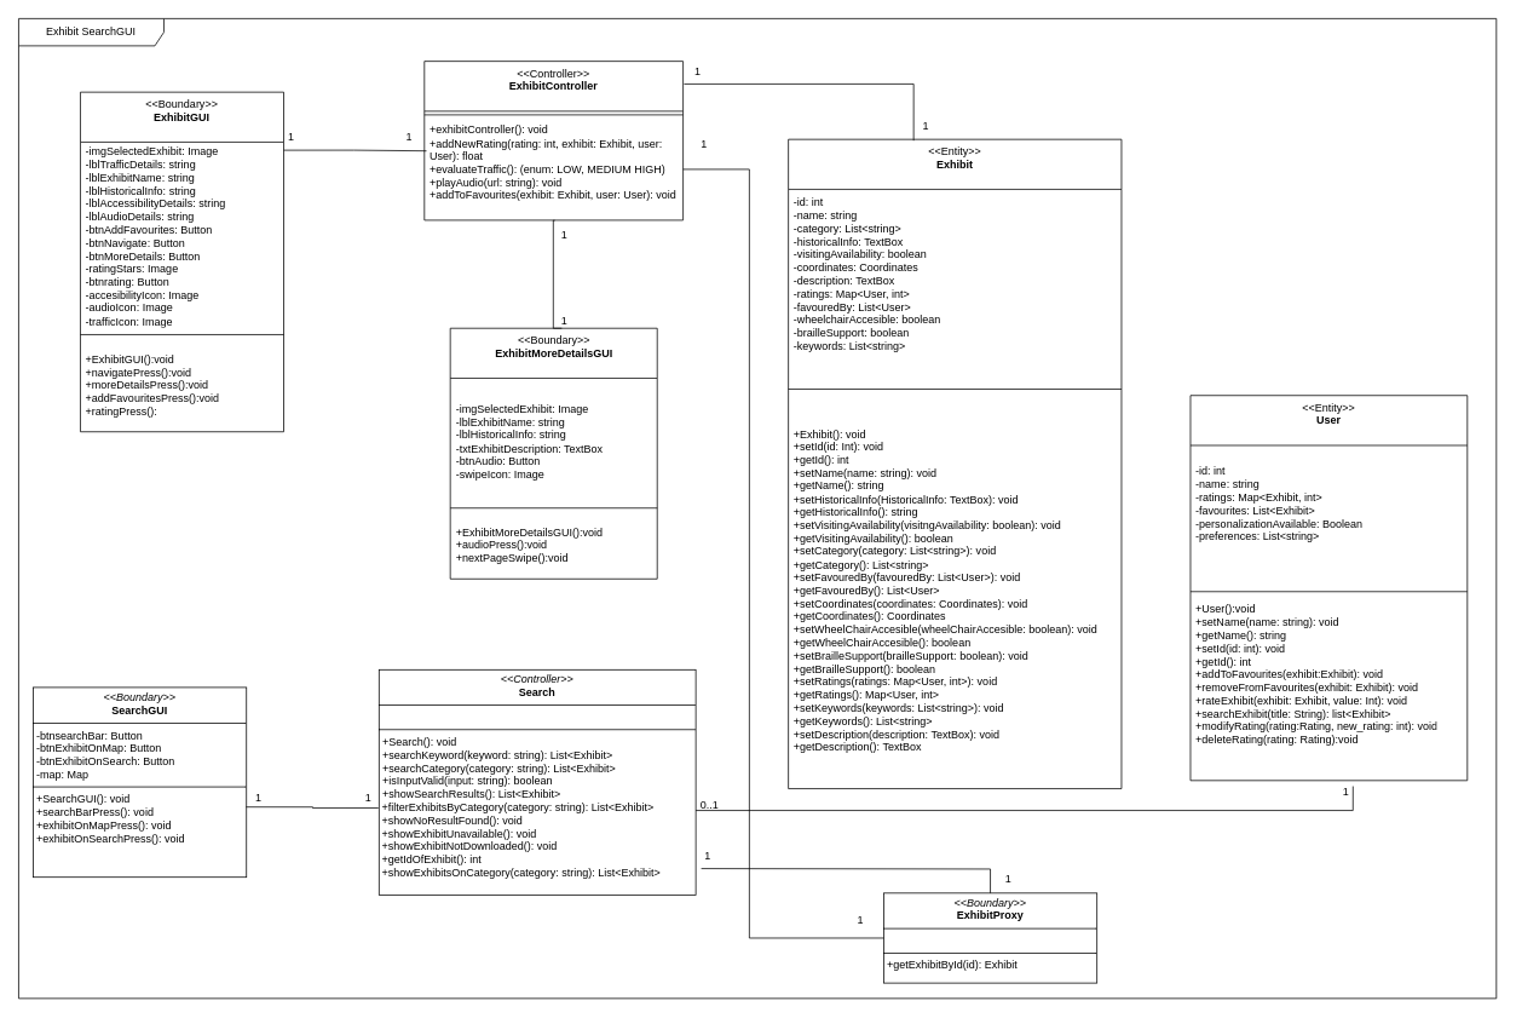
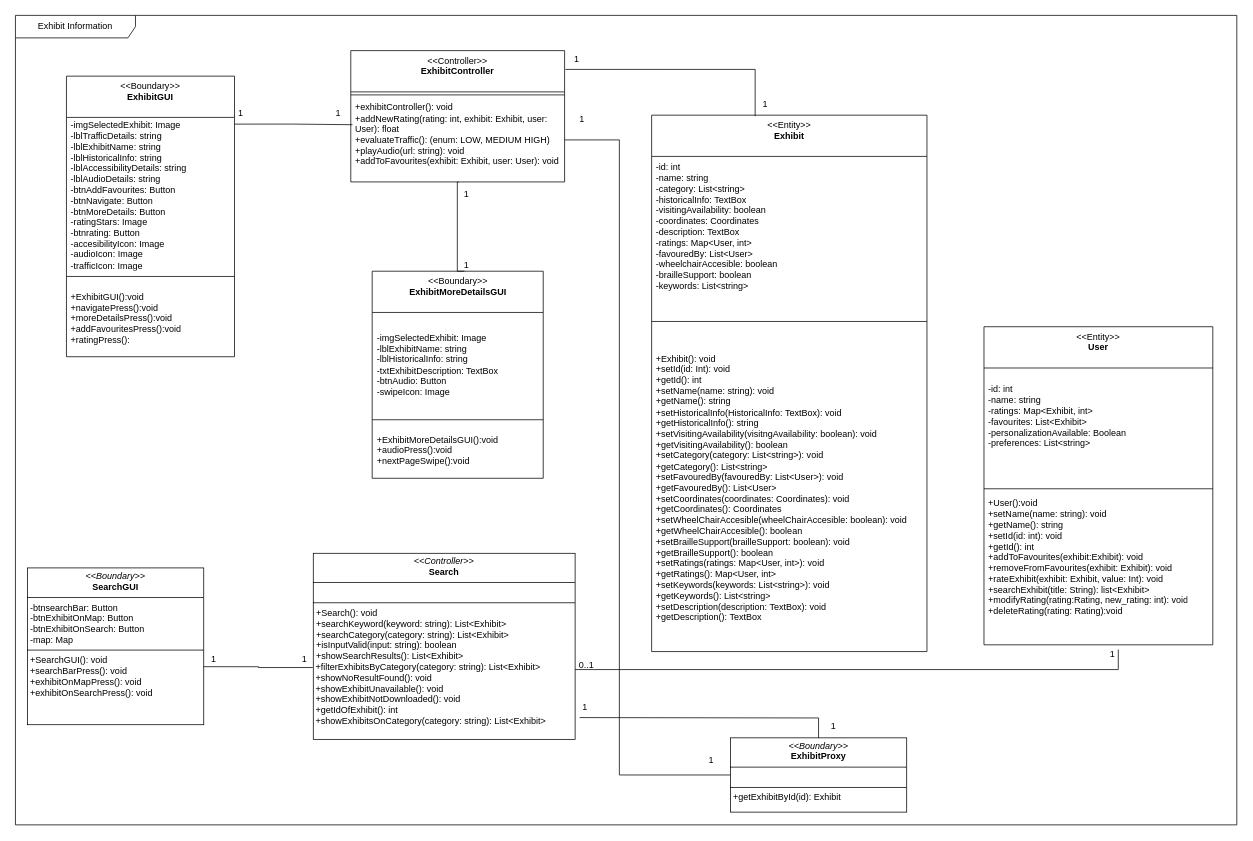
- <mxCell id="45" value="Exhibit SearchGUI" style="shape=umlFrame;whiteSpace=wrap;html=1;pointerEvents=0;recursiveResize=0;container=1;collapsible=0;width=160;" vertex="1" parent="1"><mxGeometry x="20" y="20" width="1628" height="1079" as="geometry" /></mxCell>
+ <mxCell id="45" value="Exhibit Information" style="shape=umlFrame;whiteSpace=wrap;html=1;pointerEvents=0;recursiveResize=0;container=1;collapsible=0;width=160;" vertex="1" parent="1"><mxGeometry x="20" y="20" width="1628" height="1079" as="geometry" /></mxCell>
